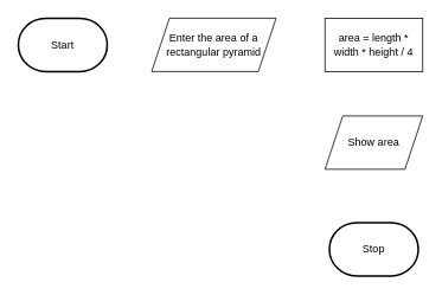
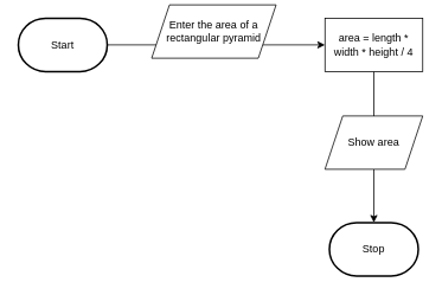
+ <mxCell id="5" value="" style="edgeStyle=orthogonalEdgeStyle;html=1;rounded=0;" parent="1" source="3" target="6" edge="1"><mxGeometry relative="1" as="geometry"><mxPoint x="120" y="50" as="sourcePoint" /><mxPoint x="420" y="250" as="targetPoint" /></mxGeometry></mxCell>
- <mxCell id="7" value="Enter the area&lt;span style=&quot;background-color: transparent;&quot;&gt;&amp;nbsp;of&amp;nbsp;&lt;/span&gt;&lt;span style=&quot;background-color: transparent;&quot;&gt;a rectangular&amp;nbsp;&lt;/span&gt;&lt;span style=&quot;background-color: transparent;&quot;&gt;pyramid&lt;/span&gt;" style="shape=parallelogram;perimeter=parallelogramPerimeter;whiteSpace=wrap;html=1;fixedSize=1;" parent="1" vertex="1"><mxGeometry x="170" y="20" width="140" height="60" as="geometry" /></mxCell>
+ <mxCell id="7" value="Enter the area&lt;span style=&quot;background-color: transparent;&quot;&gt;&amp;nbsp;of&amp;nbsp;&lt;/span&gt;&lt;span style=&quot;background-color: transparent;&quot;&gt;a rectangular&amp;nbsp;&lt;/span&gt;&lt;span style=&quot;background-color: transparent;&quot;&gt;pyramid&lt;/span&gt;" style="shape=parallelogram;perimeter=parallelogramPerimeter;whiteSpace=wrap;html=1;fixedSize=1;" parent="1" vertex="1"><mxGeometry x="170" y="5" width="140" height="60" as="geometry" /></mxCell>
+ <mxCell id="2" style="edgeStyle=orthogonalEdgeStyle;html=1;rounded=0;" parent="1" source="6" target="4" edge="1"><mxGeometry relative="1" as="geometry" /></mxCell>
